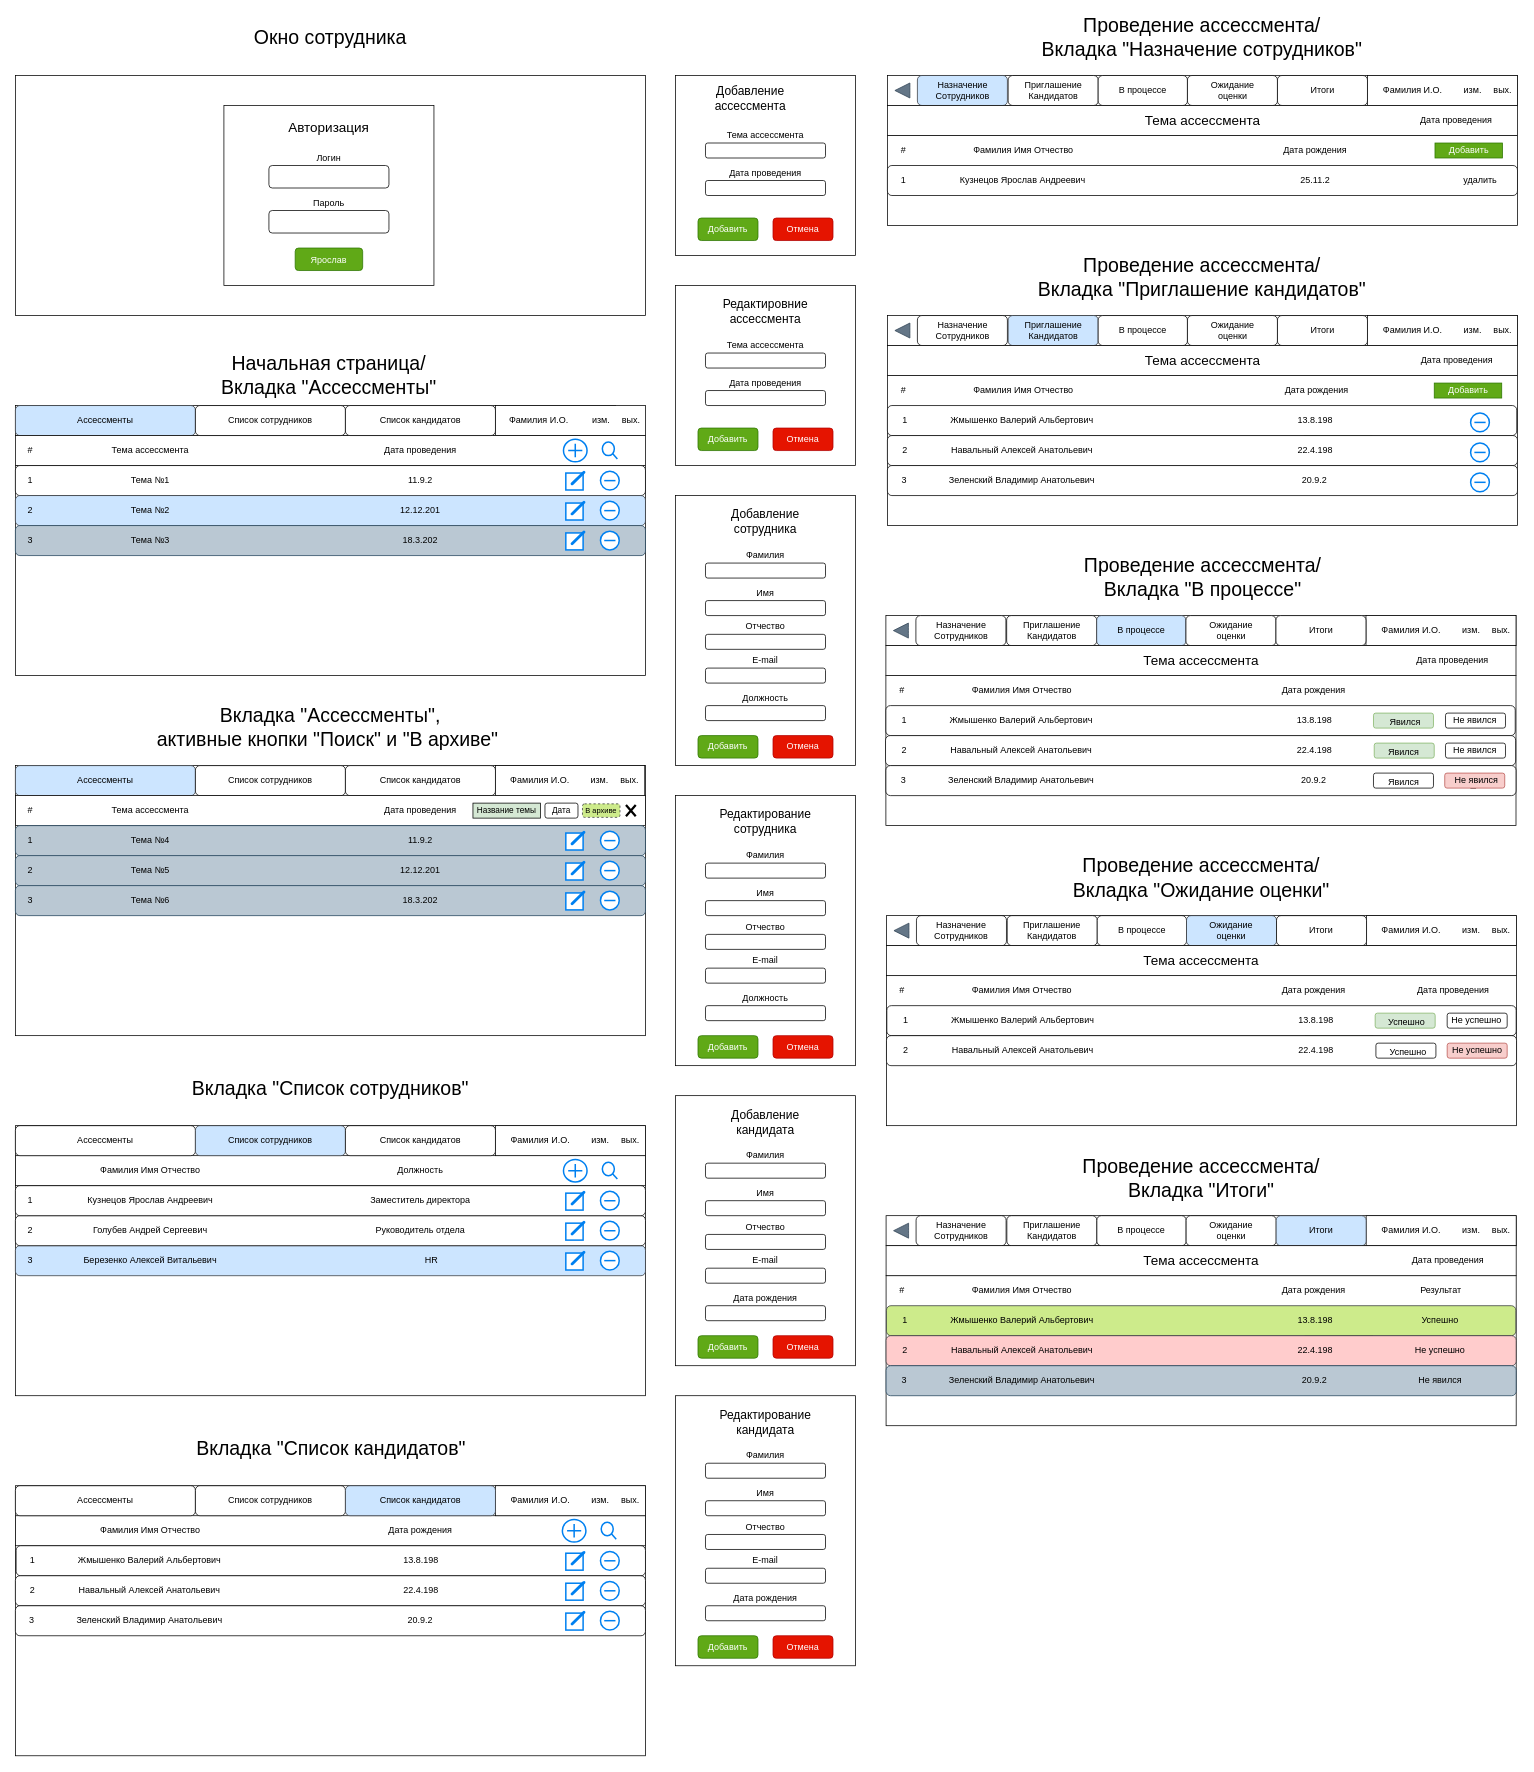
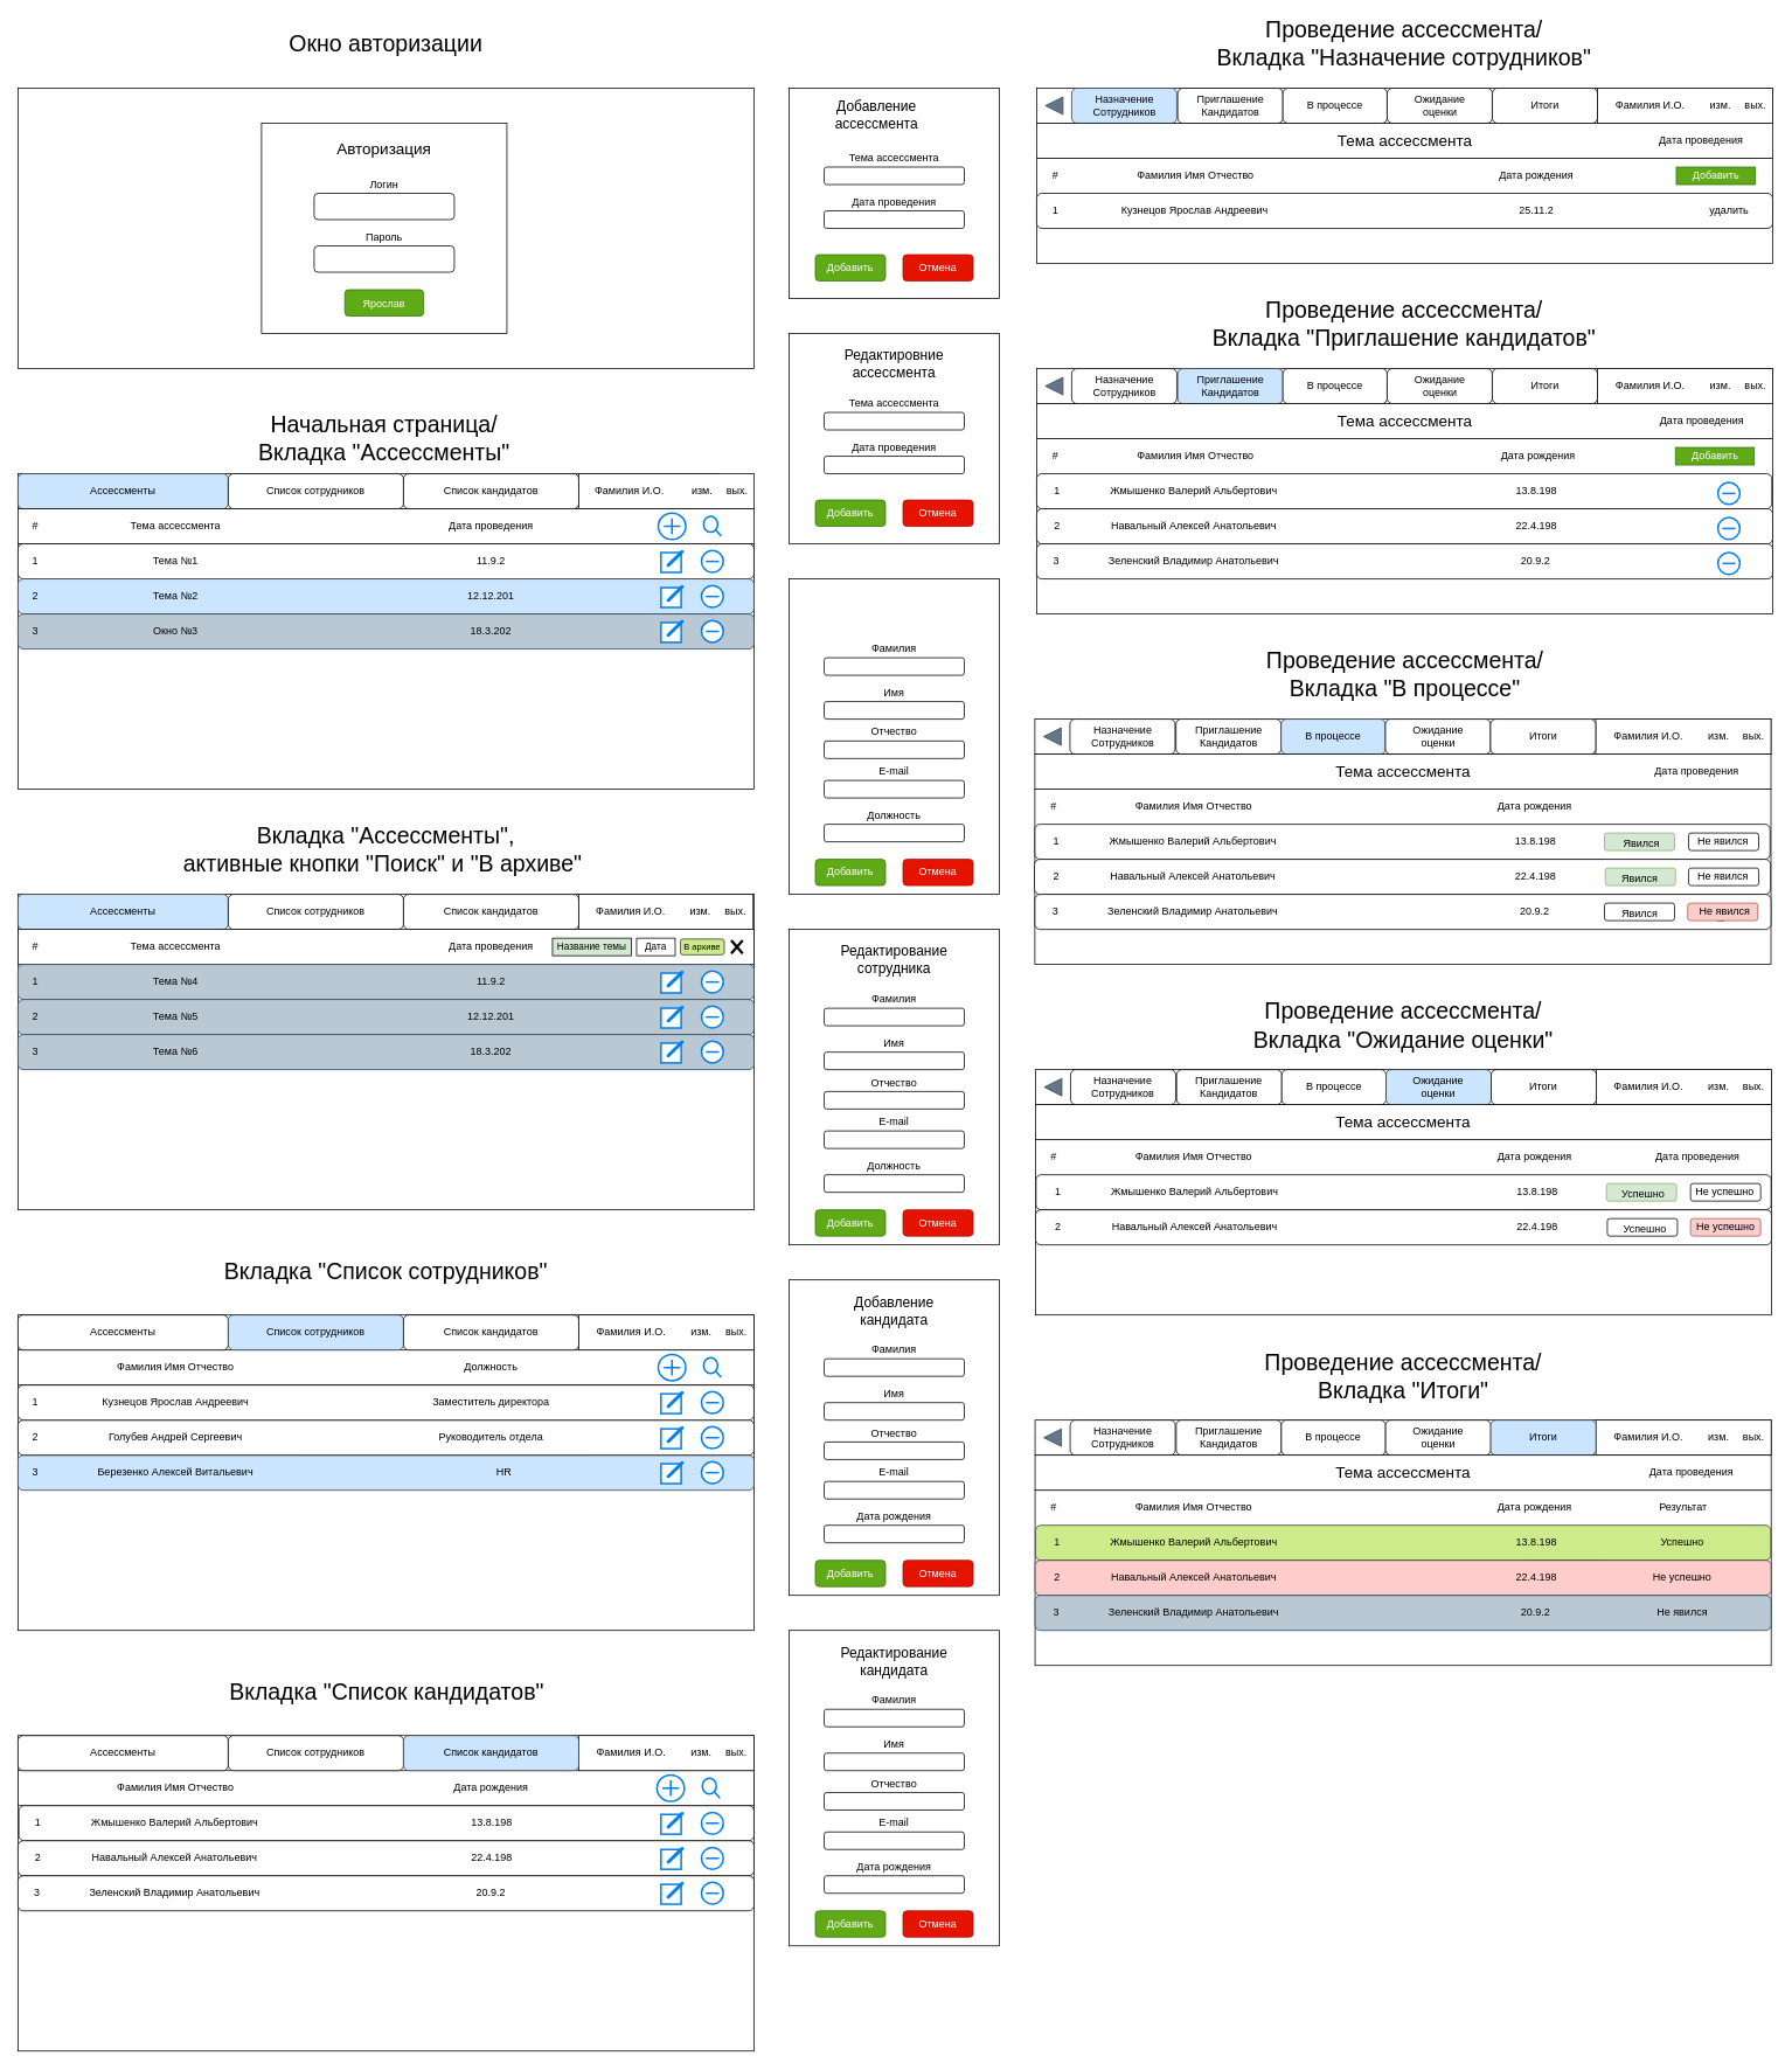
- <mxCell id="260" value="Окно сотрудника" style="text;html=1;strokeColor=none;fillColor=none;align=center;verticalAlign=middle;whiteSpace=wrap;rounded=0;fontSize=26;" parent="1" vertex="1"><mxGeometry x="240" y="20" width="400" height="60" as="geometry" /></mxCell>
+ <mxCell id="260" value="Окно авторизации" style="text;html=1;strokeColor=none;fillColor=none;align=center;verticalAlign=middle;whiteSpace=wrap;rounded=0;fontSize=26;" parent="1" vertex="1"><mxGeometry x="240" y="20" width="400" height="60" as="geometry" /></mxCell>
- <mxCell id="330" value="Добавление сотрудника" style="text;html=1;strokeColor=none;fillColor=none;align=center;verticalAlign=middle;whiteSpace=wrap;rounded=0;fontSize=16;" parent="1" vertex="1"><mxGeometry x="940" y="670" width="160" height="50" as="geometry" /></mxCell>
- <mxCell id="21" value="Тема №3" style="text;html=1;strokeColor=none;fillColor=none;align=center;verticalAlign=middle;whiteSpace=wrap;rounded=0;" parent="1" vertex="1"><mxGeometry x="60" y="710" width="280" height="20" as="geometry" /></mxCell>
+ <mxCell id="21" value="Окно №3" style="text;html=1;strokeColor=none;fillColor=none;align=center;verticalAlign=middle;whiteSpace=wrap;rounded=0;" parent="1" vertex="1"><mxGeometry x="60" y="710" width="280" height="20" as="geometry" /></mxCell>
- <mxCell id="440" value="&lt;font style=&quot;font-size: 11px;&quot;&gt;Дата&lt;/font&gt;" style="whiteSpace=wrap;html=1;fontSize=11;rounded=1;" parent="1" vertex="1"><mxGeometry x="726" y="1070" width="44" height="20" as="geometry" /></mxCell>
+ <mxCell id="440" value="&lt;font style=&quot;font-size: 11px;&quot;&gt;Дата&lt;/font&gt;" style="rounded=0;whiteSpace=wrap;html=1;fontSize=11;" parent="1" vertex="1"><mxGeometry x="726" y="1070" width="44" height="20" as="geometry" /></mxCell>
- <mxCell id="441" value="В архиве" style="rounded=1;whiteSpace=wrap;html=1;fontSize=10;fillColor=#cdeb8b;strokeColor=#36393d;dashed=1;" parent="1" vertex="1"><mxGeometry x="776" y="1071" width="50" height="18" as="geometry" /></mxCell>
+ <mxCell id="441" value="В архиве" style="rounded=1;whiteSpace=wrap;html=1;fontSize=10;fillColor=#cdeb8b;strokeColor=#36393d;" parent="1" vertex="1"><mxGeometry x="776" y="1071" width="50" height="18" as="geometry" /></mxCell>
